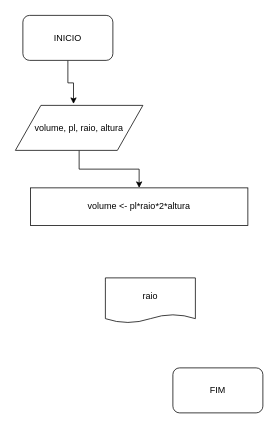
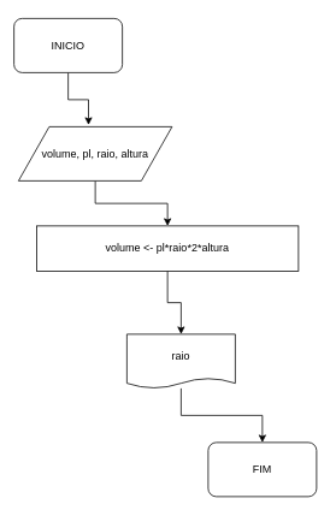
- <mxCell id="3" value="INICIO" style="rounded=1;whiteSpace=wrap;html=1;" parent="1" vertex="1"><mxGeometry x="30" y="20" width="120" height="60" as="geometry" /></mxCell>
+ <mxCell id="3" value="INICIO" style="rounded=1;whiteSpace=wrap;html=1;" parent="1" vertex="1"><mxGeometry x="15" y="20" width="120" height="60" as="geometry" /></mxCell>
+ <mxCell id="6" style="edgeStyle=orthogonalEdgeStyle;rounded=0;orthogonalLoop=1;jettySize=auto;html=1;entryX=0.5;entryY=0;entryDx=0;entryDy=0;" parent="1" source="7" target="9" edge="1"><mxGeometry relative="1" as="geometry" /></mxCell>
+ <mxCell id="8" style="edgeStyle=orthogonalEdgeStyle;rounded=0;orthogonalLoop=1;jettySize=auto;html=1;entryX=0.5;entryY=0;entryDx=0;entryDy=0;" parent="1" source="9" target="10" edge="1"><mxGeometry relative="1" as="geometry" /></mxCell>
